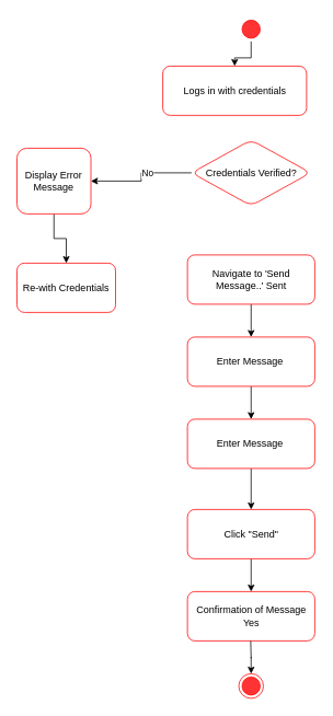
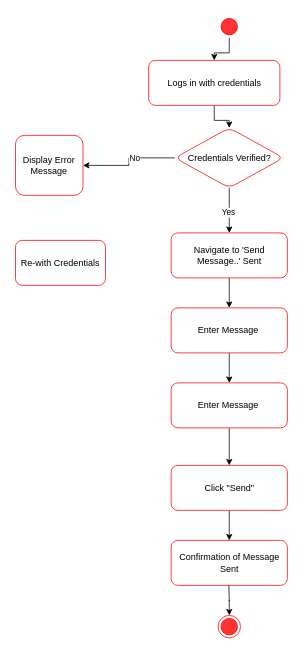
+ <mxCell id="4" value="" style="edgeStyle=orthogonalEdgeStyle;rounded=0;orthogonalLoop=1;jettySize=auto;html=1;" edge="1" parent="1" source="5" target="10"><mxGeometry relative="1" as="geometry" /></mxCell>
+ <mxCell id="6" value="" style="edgeStyle=orthogonalEdgeStyle;rounded=0;orthogonalLoop=1;jettySize=auto;html=1;" edge="1" parent="1" source="10" target="12"><mxGeometry relative="1" as="geometry" /></mxCell>
+ <mxCell id="7" value="Yes" style="edgeLabel;html=1;align=center;verticalAlign=middle;resizable=0;points=[];" vertex="1" connectable="0" parent="6"><mxGeometry x="0.067" y="-2" relative="1" as="geometry"><mxPoint as="offset" /></mxGeometry></mxCell>
- <mxCell id="20" value="" style="edgeStyle=orthogonalEdgeStyle;rounded=0;orthogonalLoop=1;jettySize=auto;html=1;" edge="1" parent="1" source="21" target="22"><mxGeometry relative="1" as="geometry" /></mxCell>
- <mxCell id="19" value="Confirmation of Message Yes" style="whiteSpace=wrap;html=1;fillColor=#FFFFFF;strokeColor=#ff0000;rounded=1;" vertex="1" parent="1"><mxGeometry x="227.5" y="720" width="155" height="60" as="geometry" /></mxCell>
+ <mxCell id="19" value="Confirmation of Message Sent" style="whiteSpace=wrap;html=1;fillColor=#FFFFFF;strokeColor=#ff0000;rounded=1;" vertex="1" parent="1"><mxGeometry x="227.5" y="720" width="155" height="60" as="geometry" /></mxCell>
